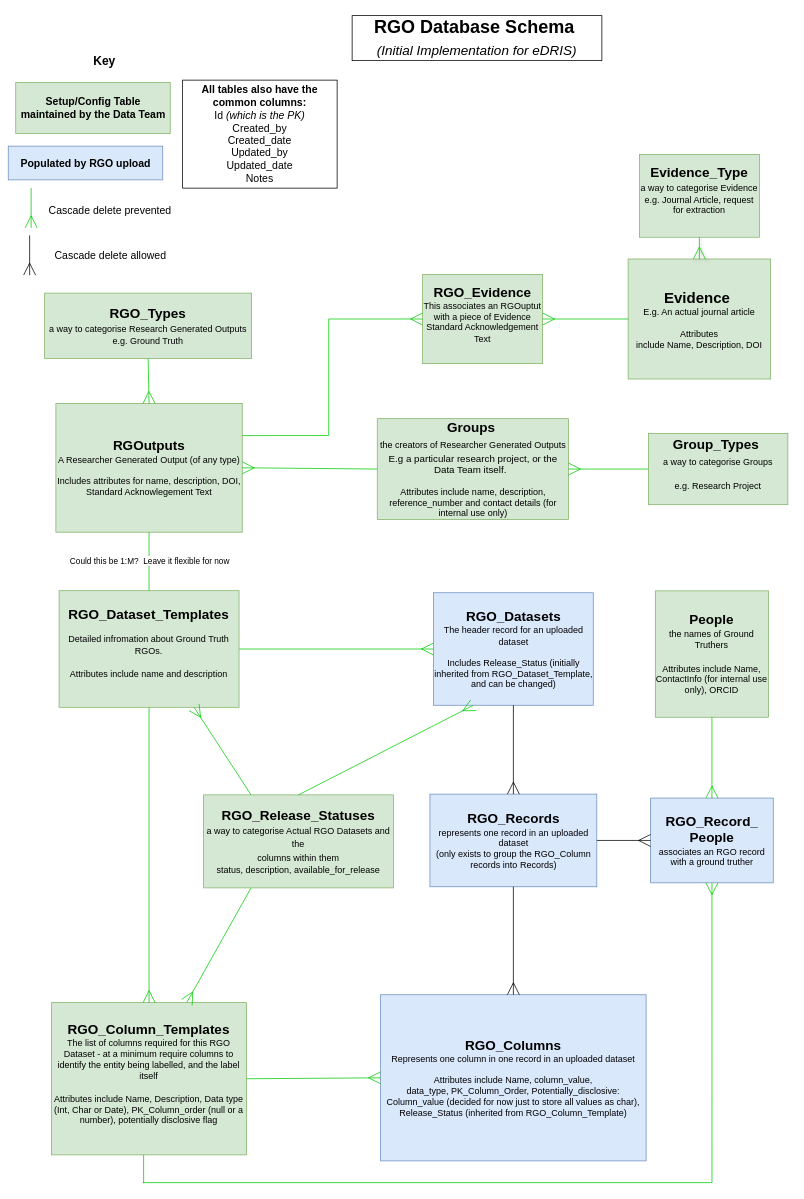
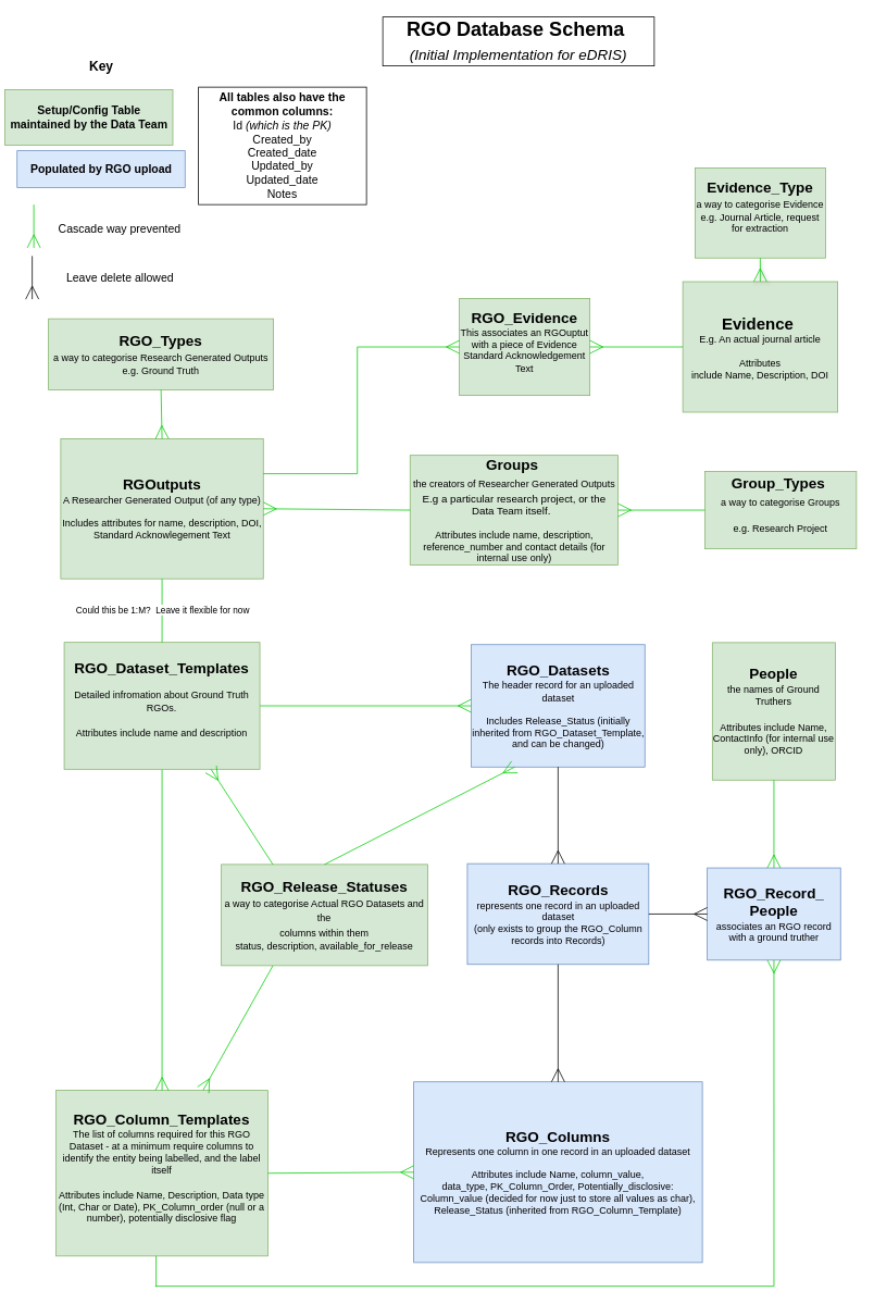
- <mxCell id="33" value="&lt;font style=&quot;font-size: 16px;&quot;&gt;Key&lt;/font&gt;" style="rounded=0;whiteSpace=wrap;html=1;fontStyle=1;fontSize=24;strokeColor=none;" parent="1" vertex="1"><mxGeometry x="105.5" y="61" width="66" height="34" as="geometry" /></mxCell>
+ <mxCell id="33" value="&lt;font style=&quot;font-size: 16px;&quot;&gt;Key&lt;/font&gt;" style="rounded=0;whiteSpace=wrap;html=1;fontStyle=1;fontSize=24;strokeColor=none;" parent="1" vertex="1"><mxGeometry x="90.5" y="61" width="66" height="34" as="geometry" /></mxCell>
- <mxCell id="31" value="&lt;font style=&quot;font-size: 14px;&quot;&gt;&lt;b style=&quot;font-size: 14px;&quot;&gt;Setup/Config Table maintained by the Data Team&lt;/b&gt;&lt;/font&gt;" style="rounded=0;whiteSpace=wrap;html=1;fillColor=#d5e8d4;strokeColor=#82b366;fontSize=14;" parent="1" vertex="1"><mxGeometry x="20.5" y="109" width="206" height="68" as="geometry" /></mxCell>
+ <mxCell id="31" value="&lt;font style=&quot;font-size: 14px;&quot;&gt;&lt;b style=&quot;font-size: 14px;&quot;&gt;Setup/Config Table maintained by the Data Team&lt;/b&gt;&lt;/font&gt;" style="rounded=0;whiteSpace=wrap;html=1;fillColor=#d5e8d4;strokeColor=#82b366;fontSize=14;" parent="1" vertex="1"><mxGeometry x="5.5" y="109" width="206" height="68" as="geometry" /></mxCell>
- <mxCell id="32" value="&lt;span style=&quot;font-size: 14px;&quot;&gt;&lt;b style=&quot;font-size: 14px;&quot;&gt;Populated by RGO upload&lt;/b&gt;&lt;/span&gt;" style="rounded=0;whiteSpace=wrap;html=1;fillColor=#dae8fc;strokeColor=#6c8ebf;fontSize=14;" parent="1" vertex="1"><mxGeometry x="10.5" y="194" width="206" height="45" as="geometry" /></mxCell>
+ <mxCell id="32" value="&lt;span style=&quot;font-size: 14px;&quot;&gt;&lt;b style=&quot;font-size: 14px;&quot;&gt;Populated by RGO upload&lt;/b&gt;&lt;/span&gt;" style="rounded=0;whiteSpace=wrap;html=1;fillColor=#dae8fc;strokeColor=#6c8ebf;fontSize=14;" parent="1" vertex="1"><mxGeometry x="20.5" y="184" width="206" height="45" as="geometry" /></mxCell>
- <mxCell id="41" value="&lt;font style=&quot;font-size: 14px;&quot;&gt;Cascade delete prevented&lt;/font&gt;" style="rounded=0;whiteSpace=wrap;html=1;fillColor=none;strokeColor=none;" parent="1" vertex="1"><mxGeometry x="47" y="250" width="199" height="60" as="geometry" /></mxCell>
+ <mxCell id="41" value="&lt;font style=&quot;font-size: 14px;&quot;&gt;Cascade way prevented&lt;/font&gt;" style="rounded=0;whiteSpace=wrap;html=1;fillColor=none;strokeColor=none;" parent="1" vertex="1"><mxGeometry x="47" y="250" width="199" height="60" as="geometry" /></mxCell>
- <mxCell id="43" value="&lt;font style=&quot;font-size: 14px;&quot;&gt;Cascade delete allowed&lt;/font&gt;" style="rounded=0;whiteSpace=wrap;html=1;fillColor=none;strokeColor=none;" parent="1" vertex="1"><mxGeometry x="53" y="309.5" width="188" height="60" as="geometry" /></mxCell>
+ <mxCell id="43" value="&lt;font style=&quot;font-size: 14px;&quot;&gt;Leave delete allowed&lt;/font&gt;" style="rounded=0;whiteSpace=wrap;html=1;fillColor=none;strokeColor=none;" parent="1" vertex="1"><mxGeometry x="53" y="309.5" width="188" height="60" as="geometry" /></mxCell>
